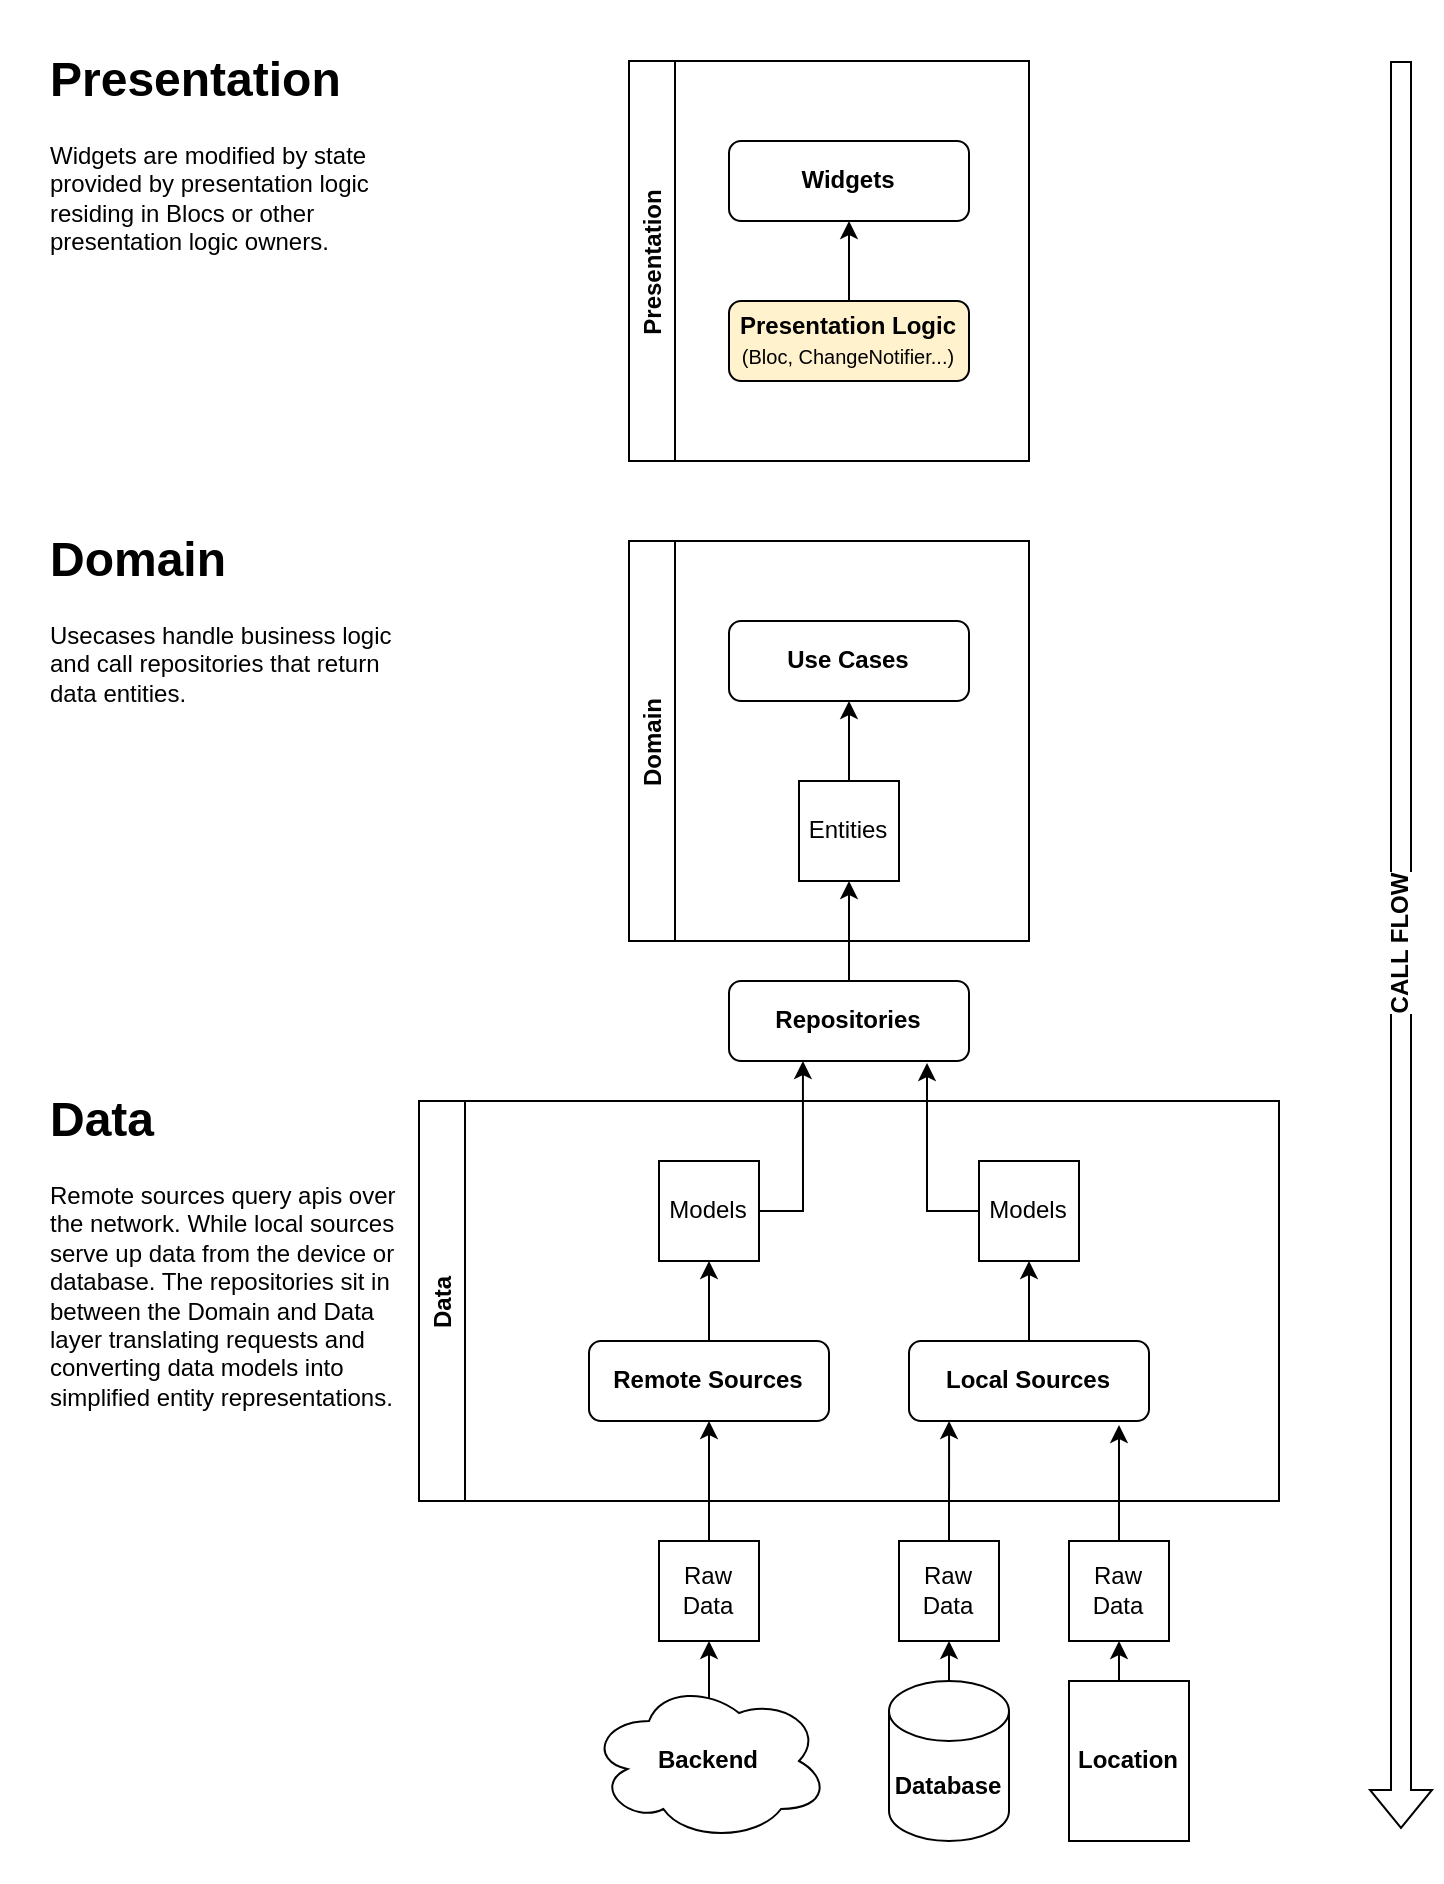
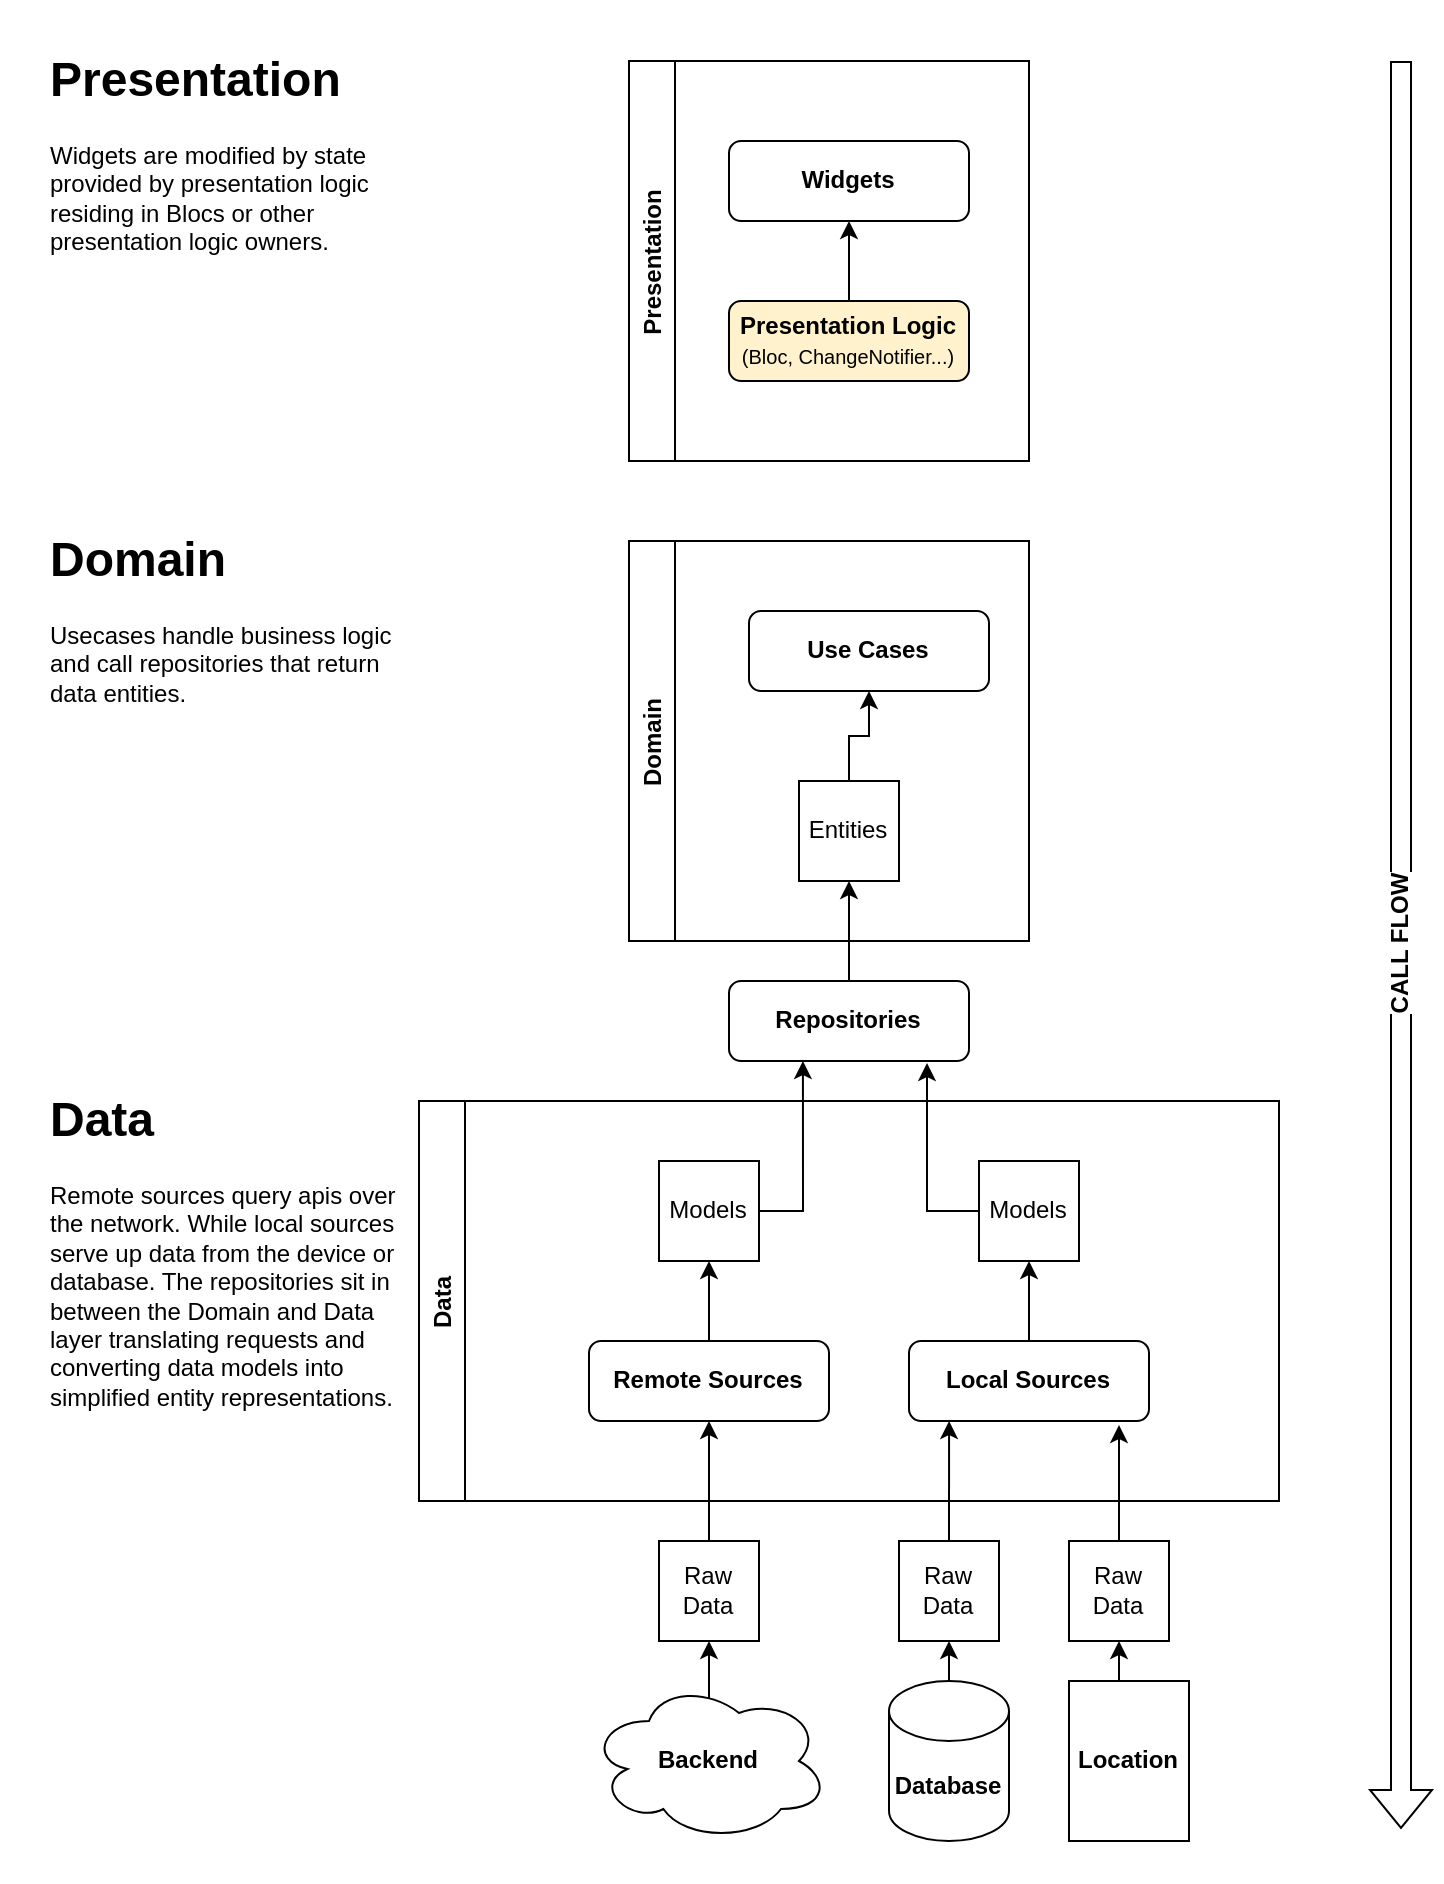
- <mxCell id="7" value="&lt;b&gt;Use Cases&lt;/b&gt;" style="rounded=1;whiteSpace=wrap;html=1;fontSize=12;" vertex="1" parent="6"><mxGeometry x="50" y="40" width="120" height="40" as="geometry" /></mxCell>
+ <mxCell id="7" value="&lt;b&gt;Use Cases&lt;/b&gt;" style="rounded=1;whiteSpace=wrap;html=1;fontSize=12;" vertex="1" parent="6"><mxGeometry x="60" y="35" width="120" height="40" as="geometry" /></mxCell>
